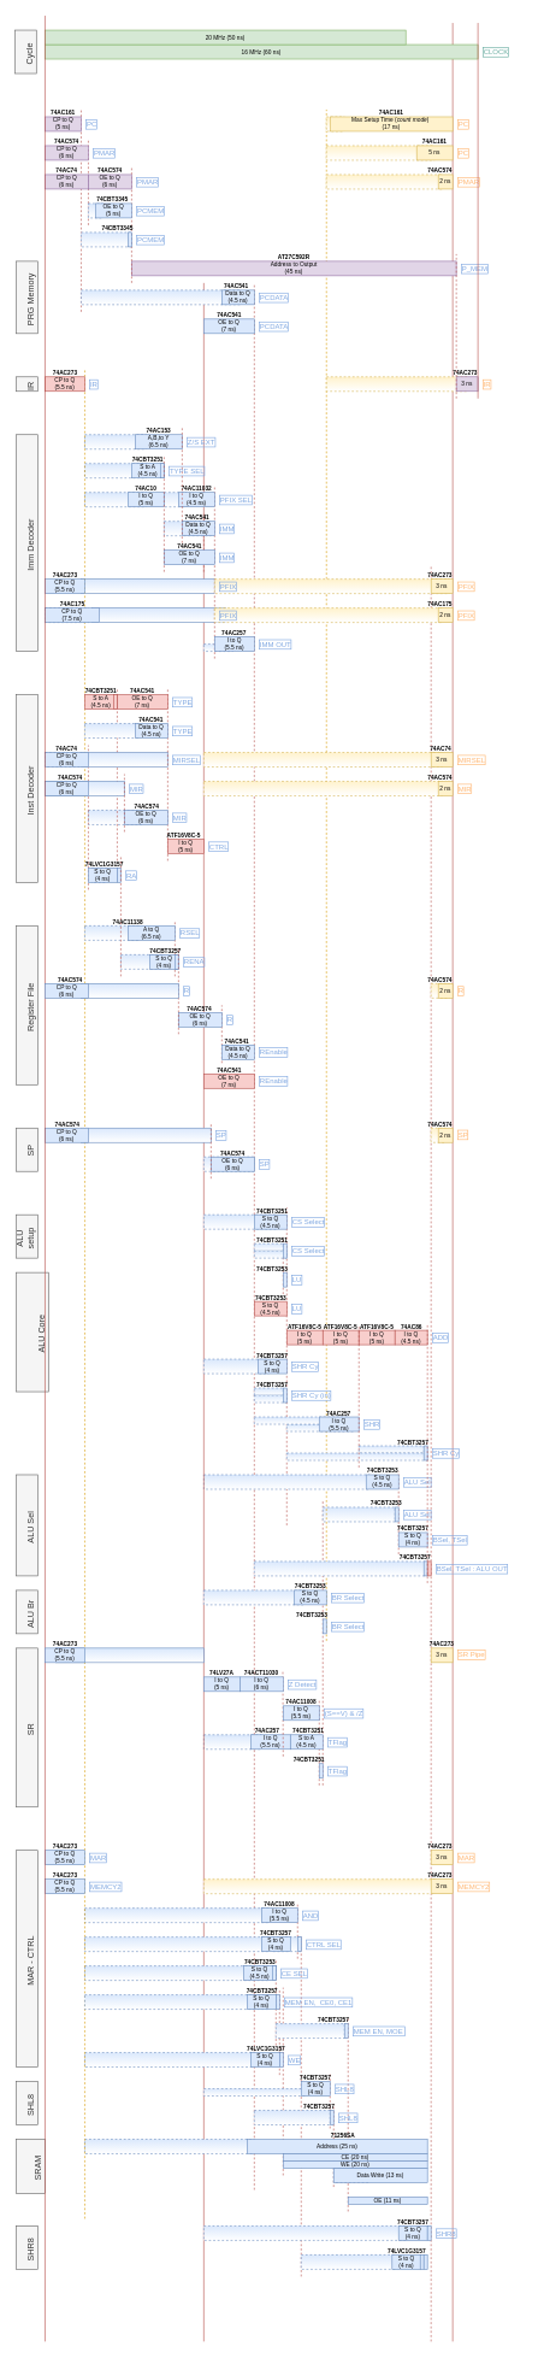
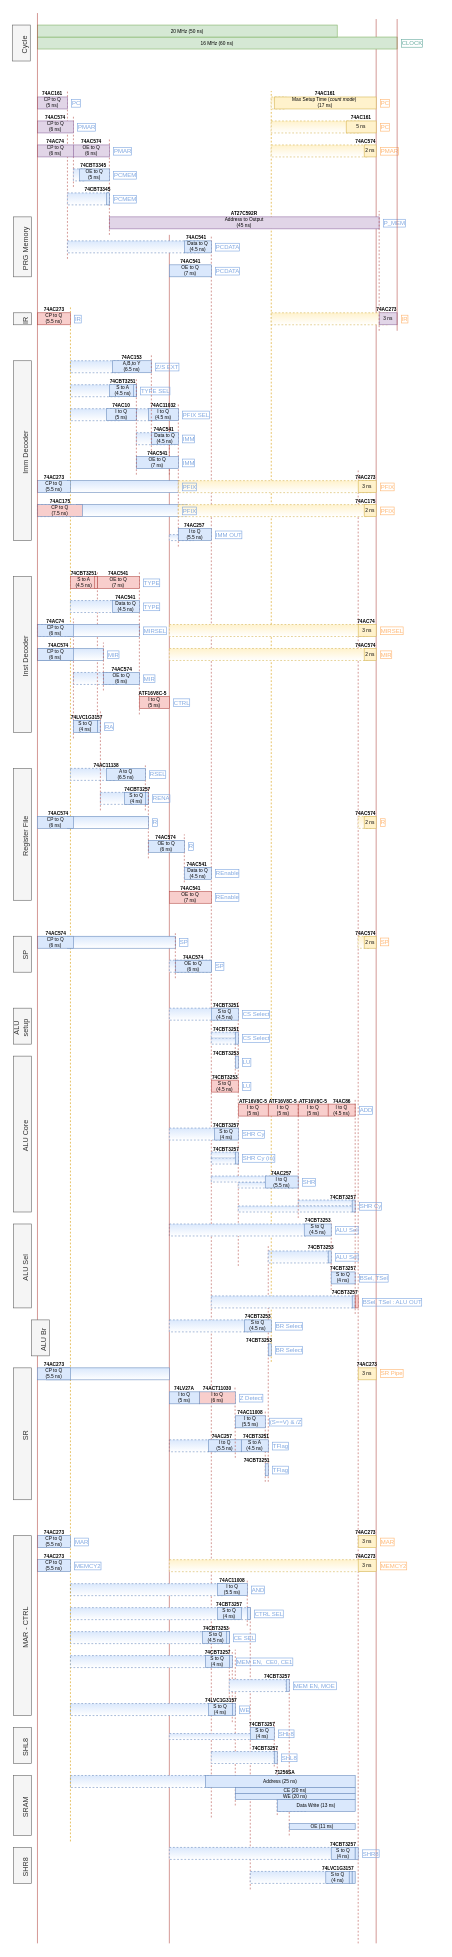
- <mxCell id="96" value="&lt;font style=&quot;font-size: 8px&quot;&gt;CP to Q&lt;br&gt;(7.5 ns)&lt;/font&gt;" style="rounded=0;whiteSpace=wrap;html=1;fillColor=#dae8fc;strokeColor=#6c8ebf;verticalAlign=middle;align=center;horizontal=1;fontSize=8;" parent="1" vertex="1"><mxGeometry x="62" y="840" width="75" height="20" as="geometry" /></mxCell>
+ <mxCell id="96" value="&lt;font style=&quot;font-size: 8px&quot;&gt;CP to Q&lt;br&gt;(7.5 ns)&lt;/font&gt;" style="rounded=0;whiteSpace=wrap;html=1;fillColor=#f8cecc;strokeColor=#6c8ebf;verticalAlign=middle;align=center;horizontal=1;fontSize=8;" parent="1" vertex="1"><mxGeometry x="62" y="840" width="75" height="20" as="geometry" /></mxCell>
- <mxCell id="160" value="ALU Core" style="rounded=0;whiteSpace=wrap;html=1;strokeColor=#666666;fontSize=12;align=center;spacingRight=6;fillColor=#f5f5f5;fontColor=#333333;horizontal=0;verticalAlign=bottom;" parent="1" vertex="1"><mxGeometry x="22" y="1760" width="45" height="165" as="geometry" /></mxCell>
+ <mxCell id="160" value="ALU Core" style="rounded=0;whiteSpace=wrap;html=1;strokeColor=#666666;fontSize=12;align=center;spacingRight=6;fillColor=#f5f5f5;fontColor=#333333;horizontal=0;verticalAlign=bottom;" parent="1" vertex="1"><mxGeometry x="22" y="1760" width="30" height="260" as="geometry" /></mxCell>
- <mxCell id="386" value="ALU Br" style="rounded=0;whiteSpace=wrap;html=1;strokeColor=#666666;fontSize=12;align=center;spacingRight=6;fillColor=#f5f5f5;fontColor=#333333;horizontal=0;verticalAlign=bottom;" vertex="1" parent="1"><mxGeometry x="22" y="2200" width="30" height="60" as="geometry" /></mxCell>
+ <mxCell id="386" value="ALU Br" style="rounded=0;whiteSpace=wrap;html=1;strokeColor=#666666;fontSize=12;align=center;spacingRight=6;fillColor=#f5f5f5;fontColor=#333333;horizontal=0;verticalAlign=bottom;" vertex="1" parent="1"><mxGeometry x="52" y="2200" width="30" height="60" as="geometry" /></mxCell>
- <mxCell id="173" value="&lt;font style=&quot;font-size: 8px&quot;&gt;I to Q&lt;br&gt;(6 ns)&lt;/font&gt;" style="rounded=0;whiteSpace=wrap;html=1;fillColor=#dae8fc;strokeColor=#6c8ebf;verticalAlign=middle;align=center;horizontal=1;fontSize=8;" parent="1" vertex="1"><mxGeometry x="332" y="2320" width="60" height="20" as="geometry" /></mxCell>
+ <mxCell id="173" value="&lt;font style=&quot;font-size: 8px&quot;&gt;I to Q&lt;br&gt;(6 ns)&lt;/font&gt;" style="rounded=0;whiteSpace=wrap;html=1;fillColor=#f8cecc;strokeColor=#6c8ebf;verticalAlign=middle;align=center;horizontal=1;fontSize=8;" parent="1" vertex="1"><mxGeometry x="332" y="2320" width="60" height="20" as="geometry" /></mxCell>
- <mxCell id="324" value="SRAM" style="rounded=0;whiteSpace=wrap;html=1;strokeColor=#666666;fontSize=12;align=center;spacingRight=6;fillColor=#f5f5f5;fontColor=#333333;horizontal=0;verticalAlign=bottom;" parent="1" vertex="1"><mxGeometry x="22" y="2960" width="40" height="75" as="geometry" /></mxCell>
+ <mxCell id="324" value="SRAM" style="rounded=0;whiteSpace=wrap;html=1;strokeColor=#666666;fontSize=12;align=center;spacingRight=6;fillColor=#f5f5f5;fontColor=#333333;horizontal=0;verticalAlign=bottom;" parent="1" vertex="1"><mxGeometry x="22" y="2960" width="30" height="100" as="geometry" /></mxCell>
